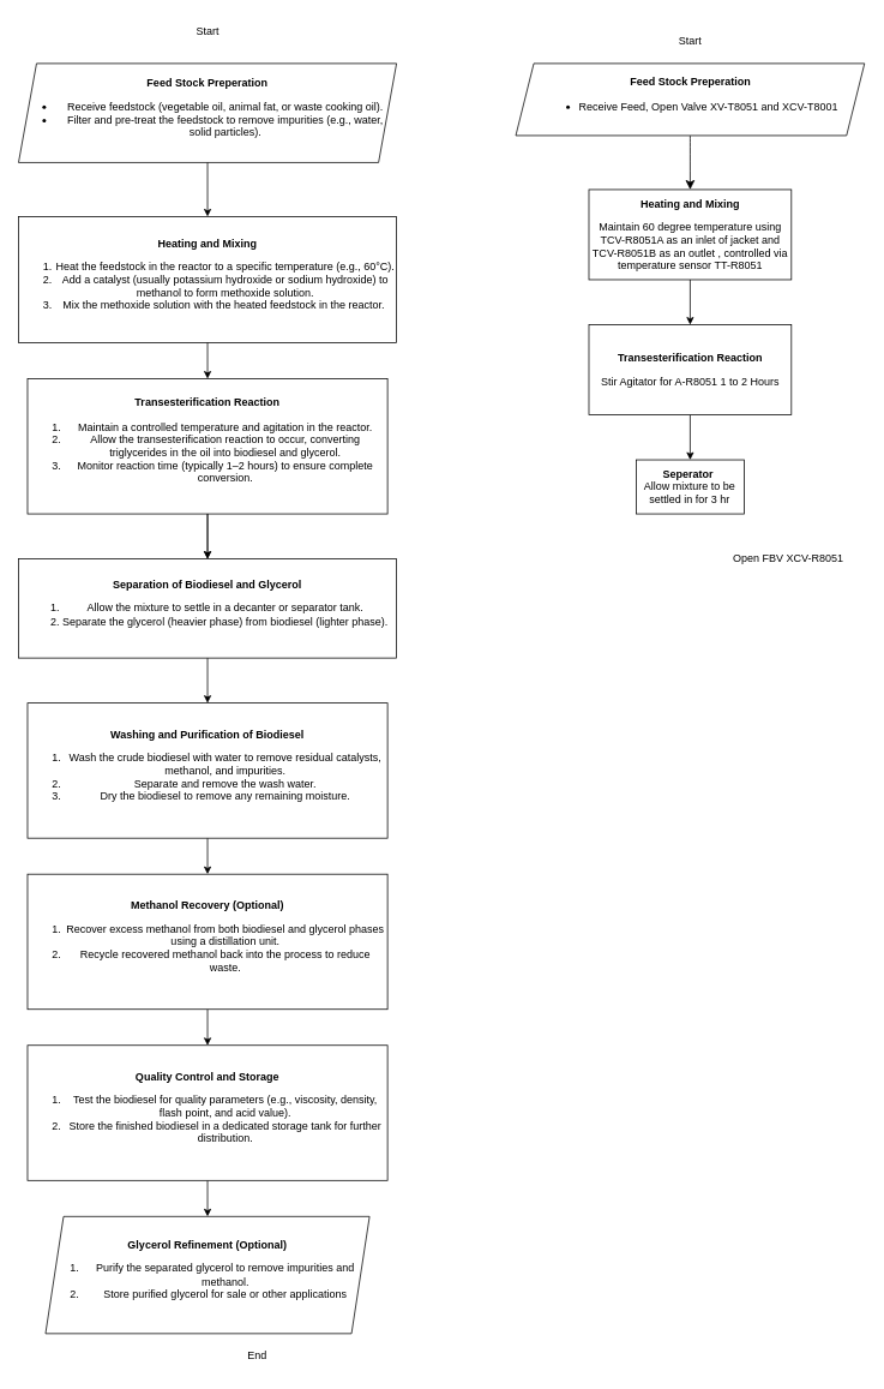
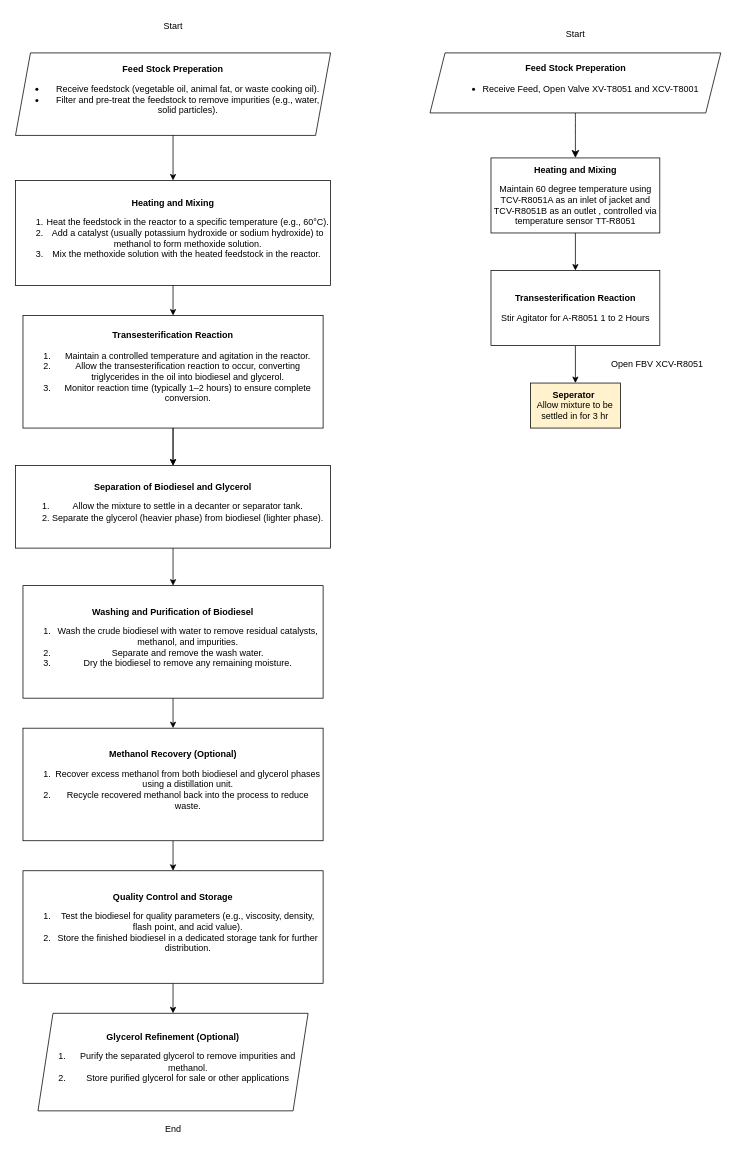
- <mxCell id="27" value="&lt;b&gt;Seperator&amp;nbsp;&lt;/b&gt;&lt;div&gt;Allow mixture to be settled in for 3 hr&lt;/div&gt;" style="whiteSpace=wrap;html=1;" vertex="1" parent="1"><mxGeometry x="706.25" y="510" width="120" height="60" as="geometry" /></mxCell>
+ <mxCell id="27" value="&lt;b&gt;Seperator&amp;nbsp;&lt;/b&gt;&lt;div&gt;Allow mixture to be settled in for 3 hr&lt;/div&gt;" style="whiteSpace=wrap;html=1;fillColor=#fff2cc;" vertex="1" parent="1"><mxGeometry x="706.25" y="510" width="120" height="60" as="geometry" /></mxCell>
- <mxCell id="28" value="Open FBV XCV-R8051" style="text;html=1;align=center;verticalAlign=middle;resizable=0;points=[];autosize=1;strokeColor=none;fillColor=none;" vertex="1" parent="1"><mxGeometry x="800" y="605" width="150" height="30" as="geometry" /></mxCell>
+ <mxCell id="28" value="Open FBV XCV-R8051" style="text;html=1;align=center;verticalAlign=middle;resizable=0;points=[];autosize=1;strokeColor=none;fillColor=none;" vertex="1" parent="1"><mxGeometry x="800" y="470" width="150" height="30" as="geometry" /></mxCell>
- <mxCell id="19" value="End" style="text;html=1;align=center;verticalAlign=middle;resizable=0;points=[];autosize=1;strokeColor=none;fillColor=none;" parent="1" vertex="1"><mxGeometry x="265" y="1490" width="40" height="30" as="geometry" /></mxCell>
+ <mxCell id="19" value="End" style="text;html=1;align=center;verticalAlign=middle;resizable=0;points=[];autosize=1;strokeColor=none;fillColor=none;" parent="1" vertex="1"><mxGeometry x="210" y="1490" width="40" height="30" as="geometry" /></mxCell>
